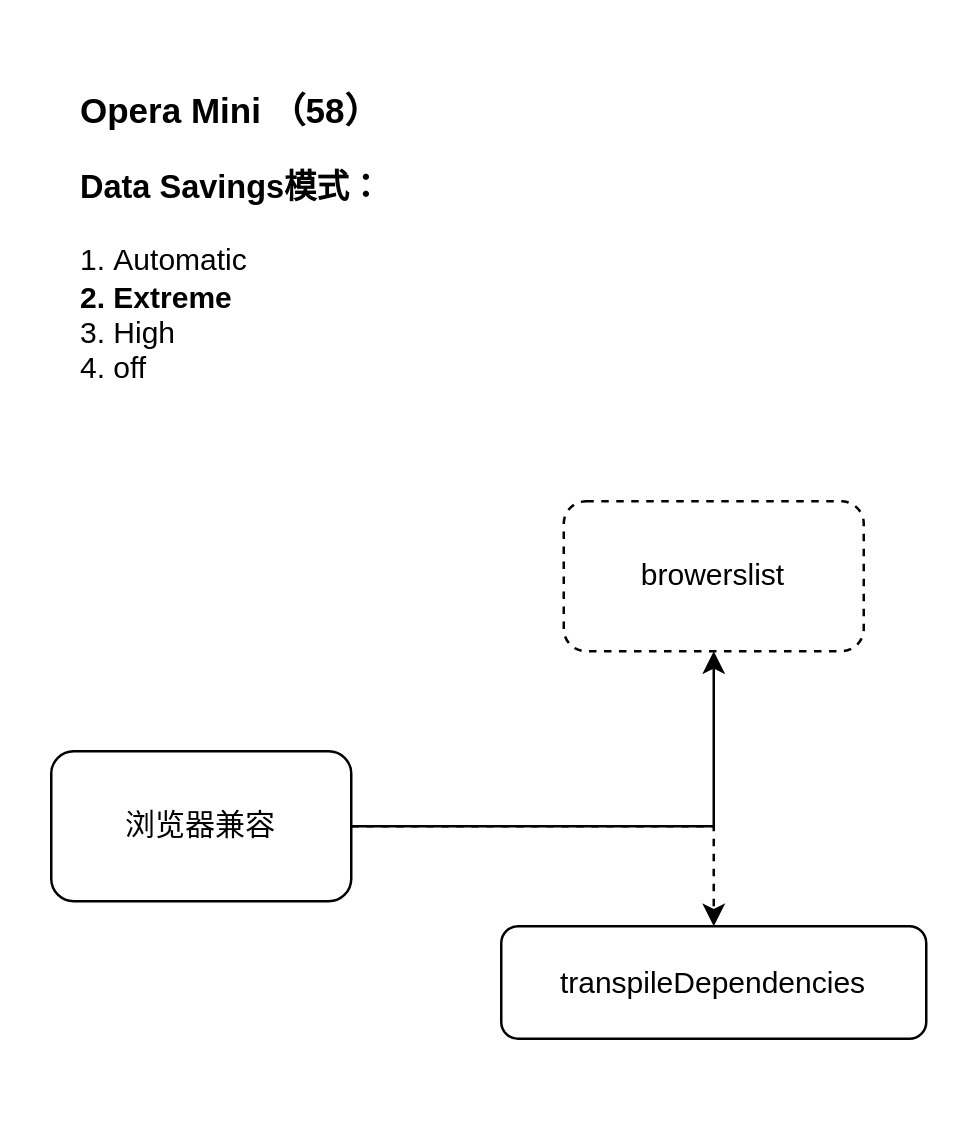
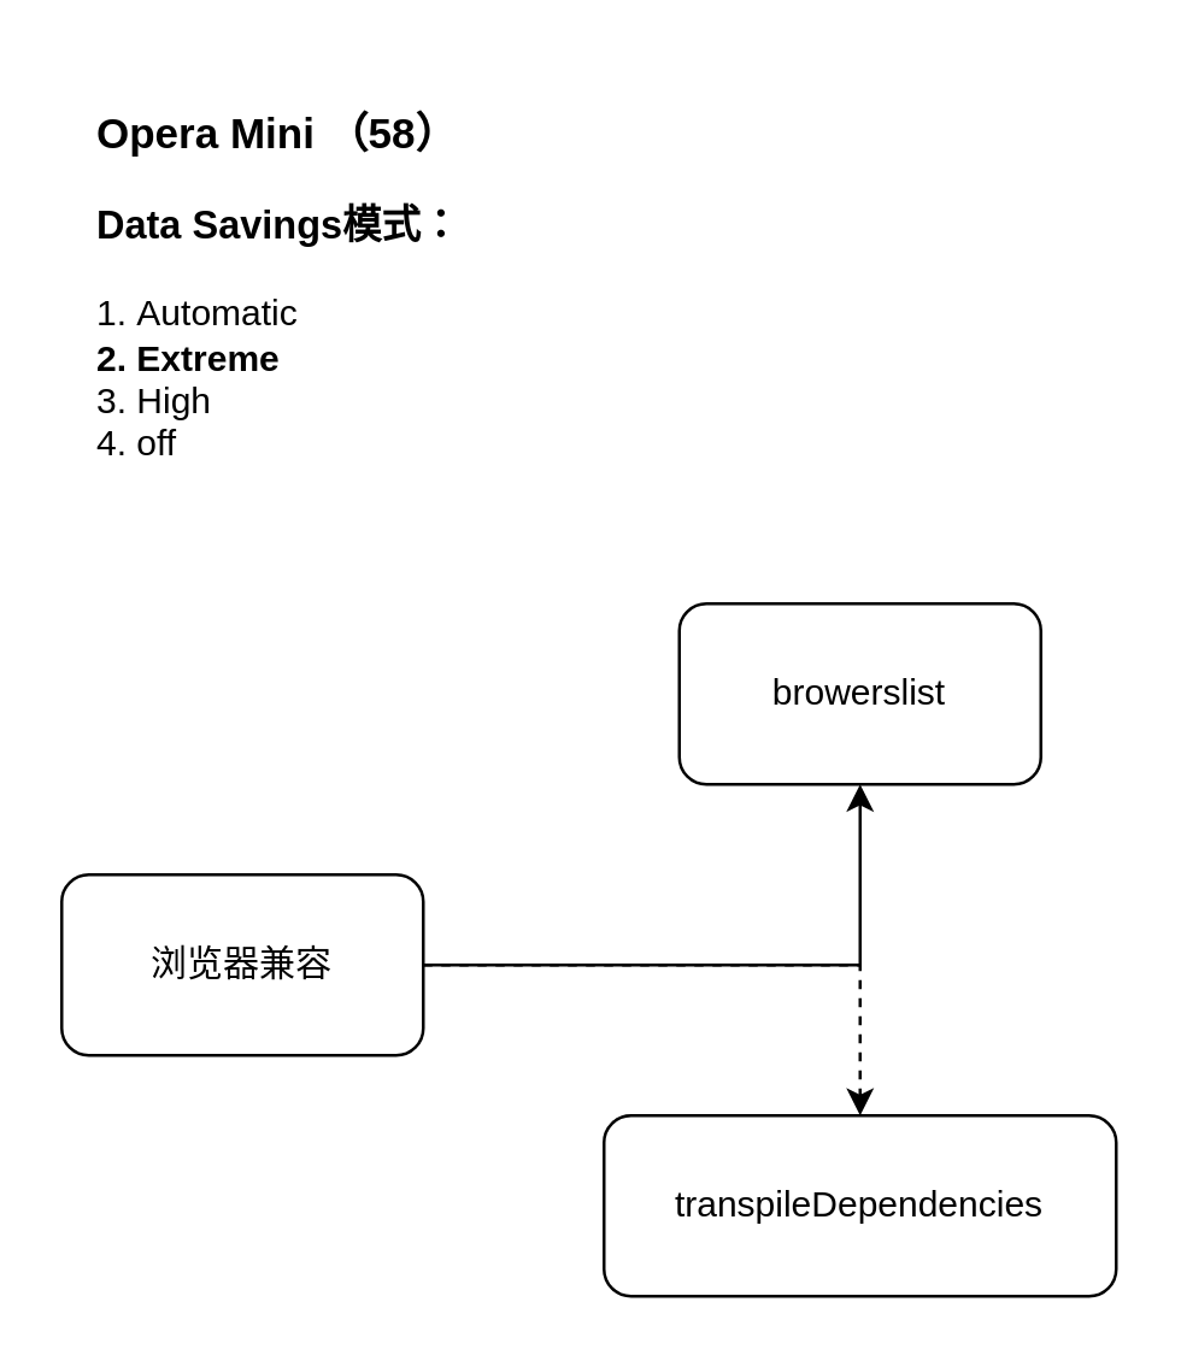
- <mxCell id="6" value="browerslist" style="rounded=1;whiteSpace=wrap;html=1;dashed=1;" vertex="1" parent="1"><mxGeometry x="225" y="200" width="120" height="60" as="geometry" /></mxCell>
+ <mxCell id="6" value="browerslist" style="rounded=1;whiteSpace=wrap;html=1;" vertex="1" parent="1"><mxGeometry x="225" y="200" width="120" height="60" as="geometry" /></mxCell>
- <mxCell id="5" value="浏览器兼容" style="rounded=1;whiteSpace=wrap;html=1;" vertex="1" parent="1"><mxGeometry x="20" y="300" width="120" height="60" as="geometry" /></mxCell>
+ <mxCell id="5" value="浏览器兼容" style="rounded=1;whiteSpace=wrap;html=1;" vertex="1" parent="1"><mxGeometry x="20" y="290" width="120" height="60" as="geometry" /></mxCell>
- <mxCell id="7" value="transpileDependencies" style="rounded=1;whiteSpace=wrap;html=1;" vertex="1" parent="1"><mxGeometry x="200" y="370" width="170" height="45" as="geometry" /></mxCell>
+ <mxCell id="7" value="transpileDependencies" style="rounded=1;whiteSpace=wrap;html=1;" vertex="1" parent="1"><mxGeometry x="200" y="370" width="170" height="60" as="geometry" /></mxCell>
